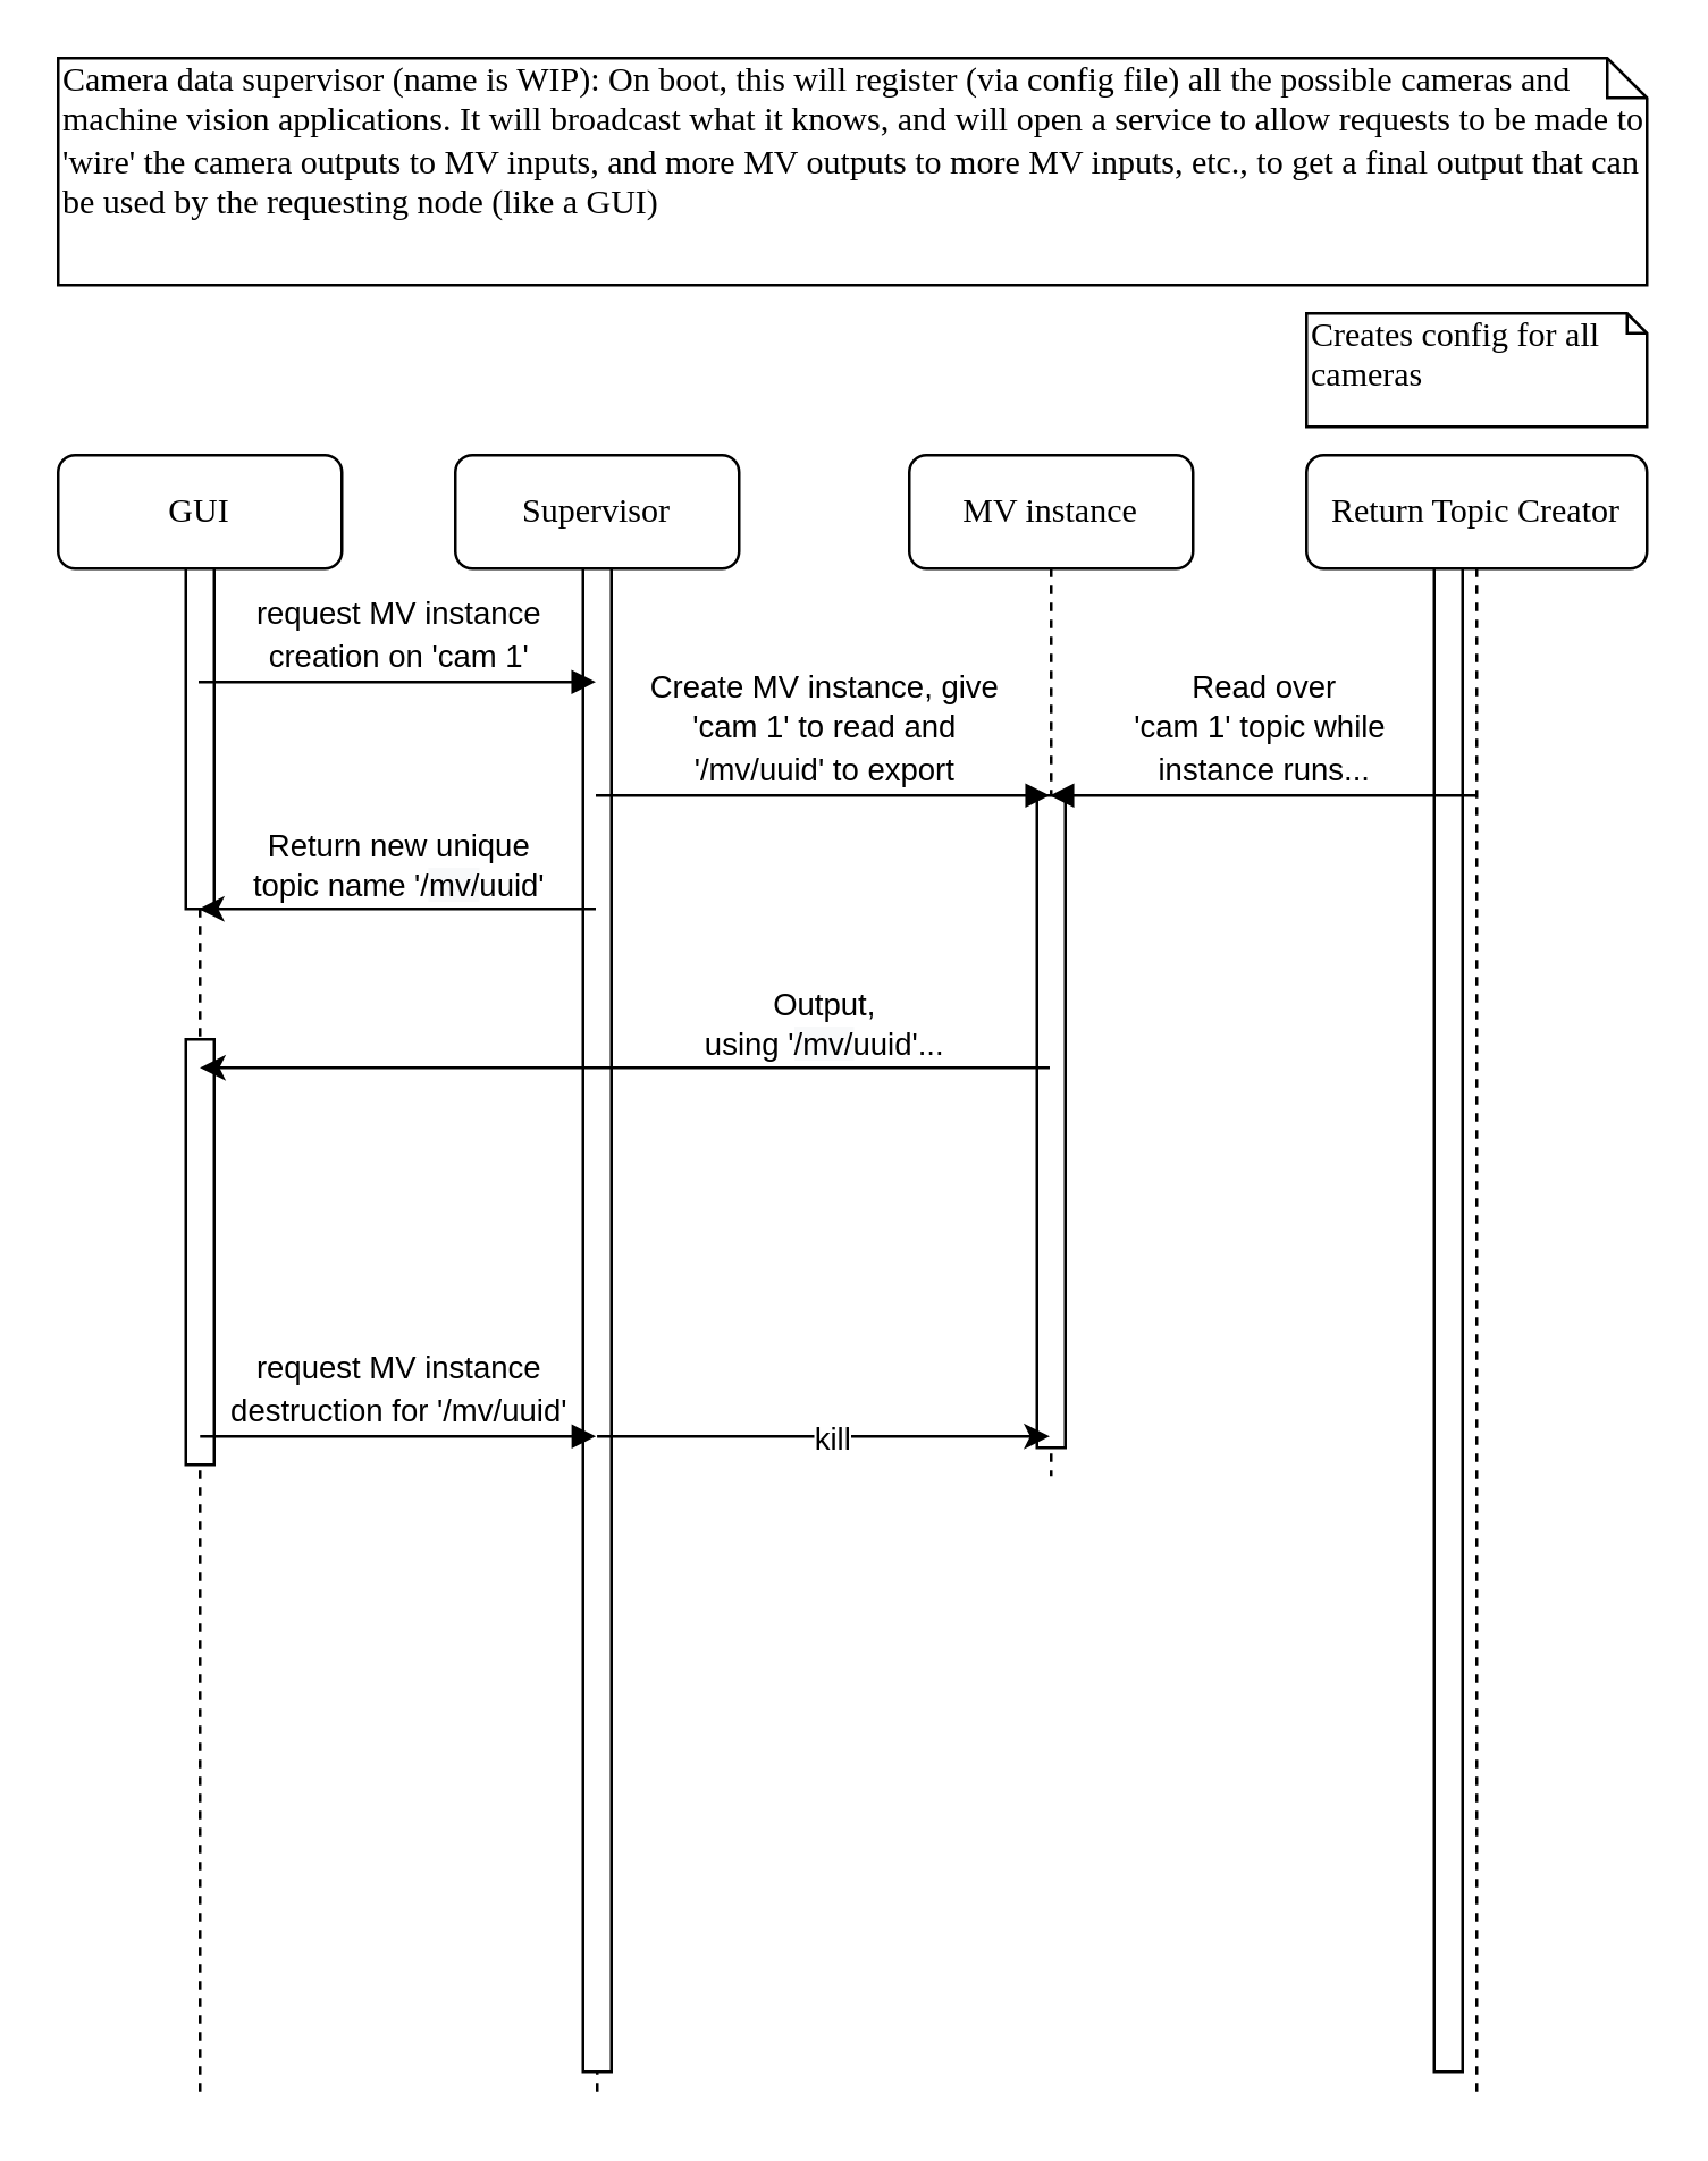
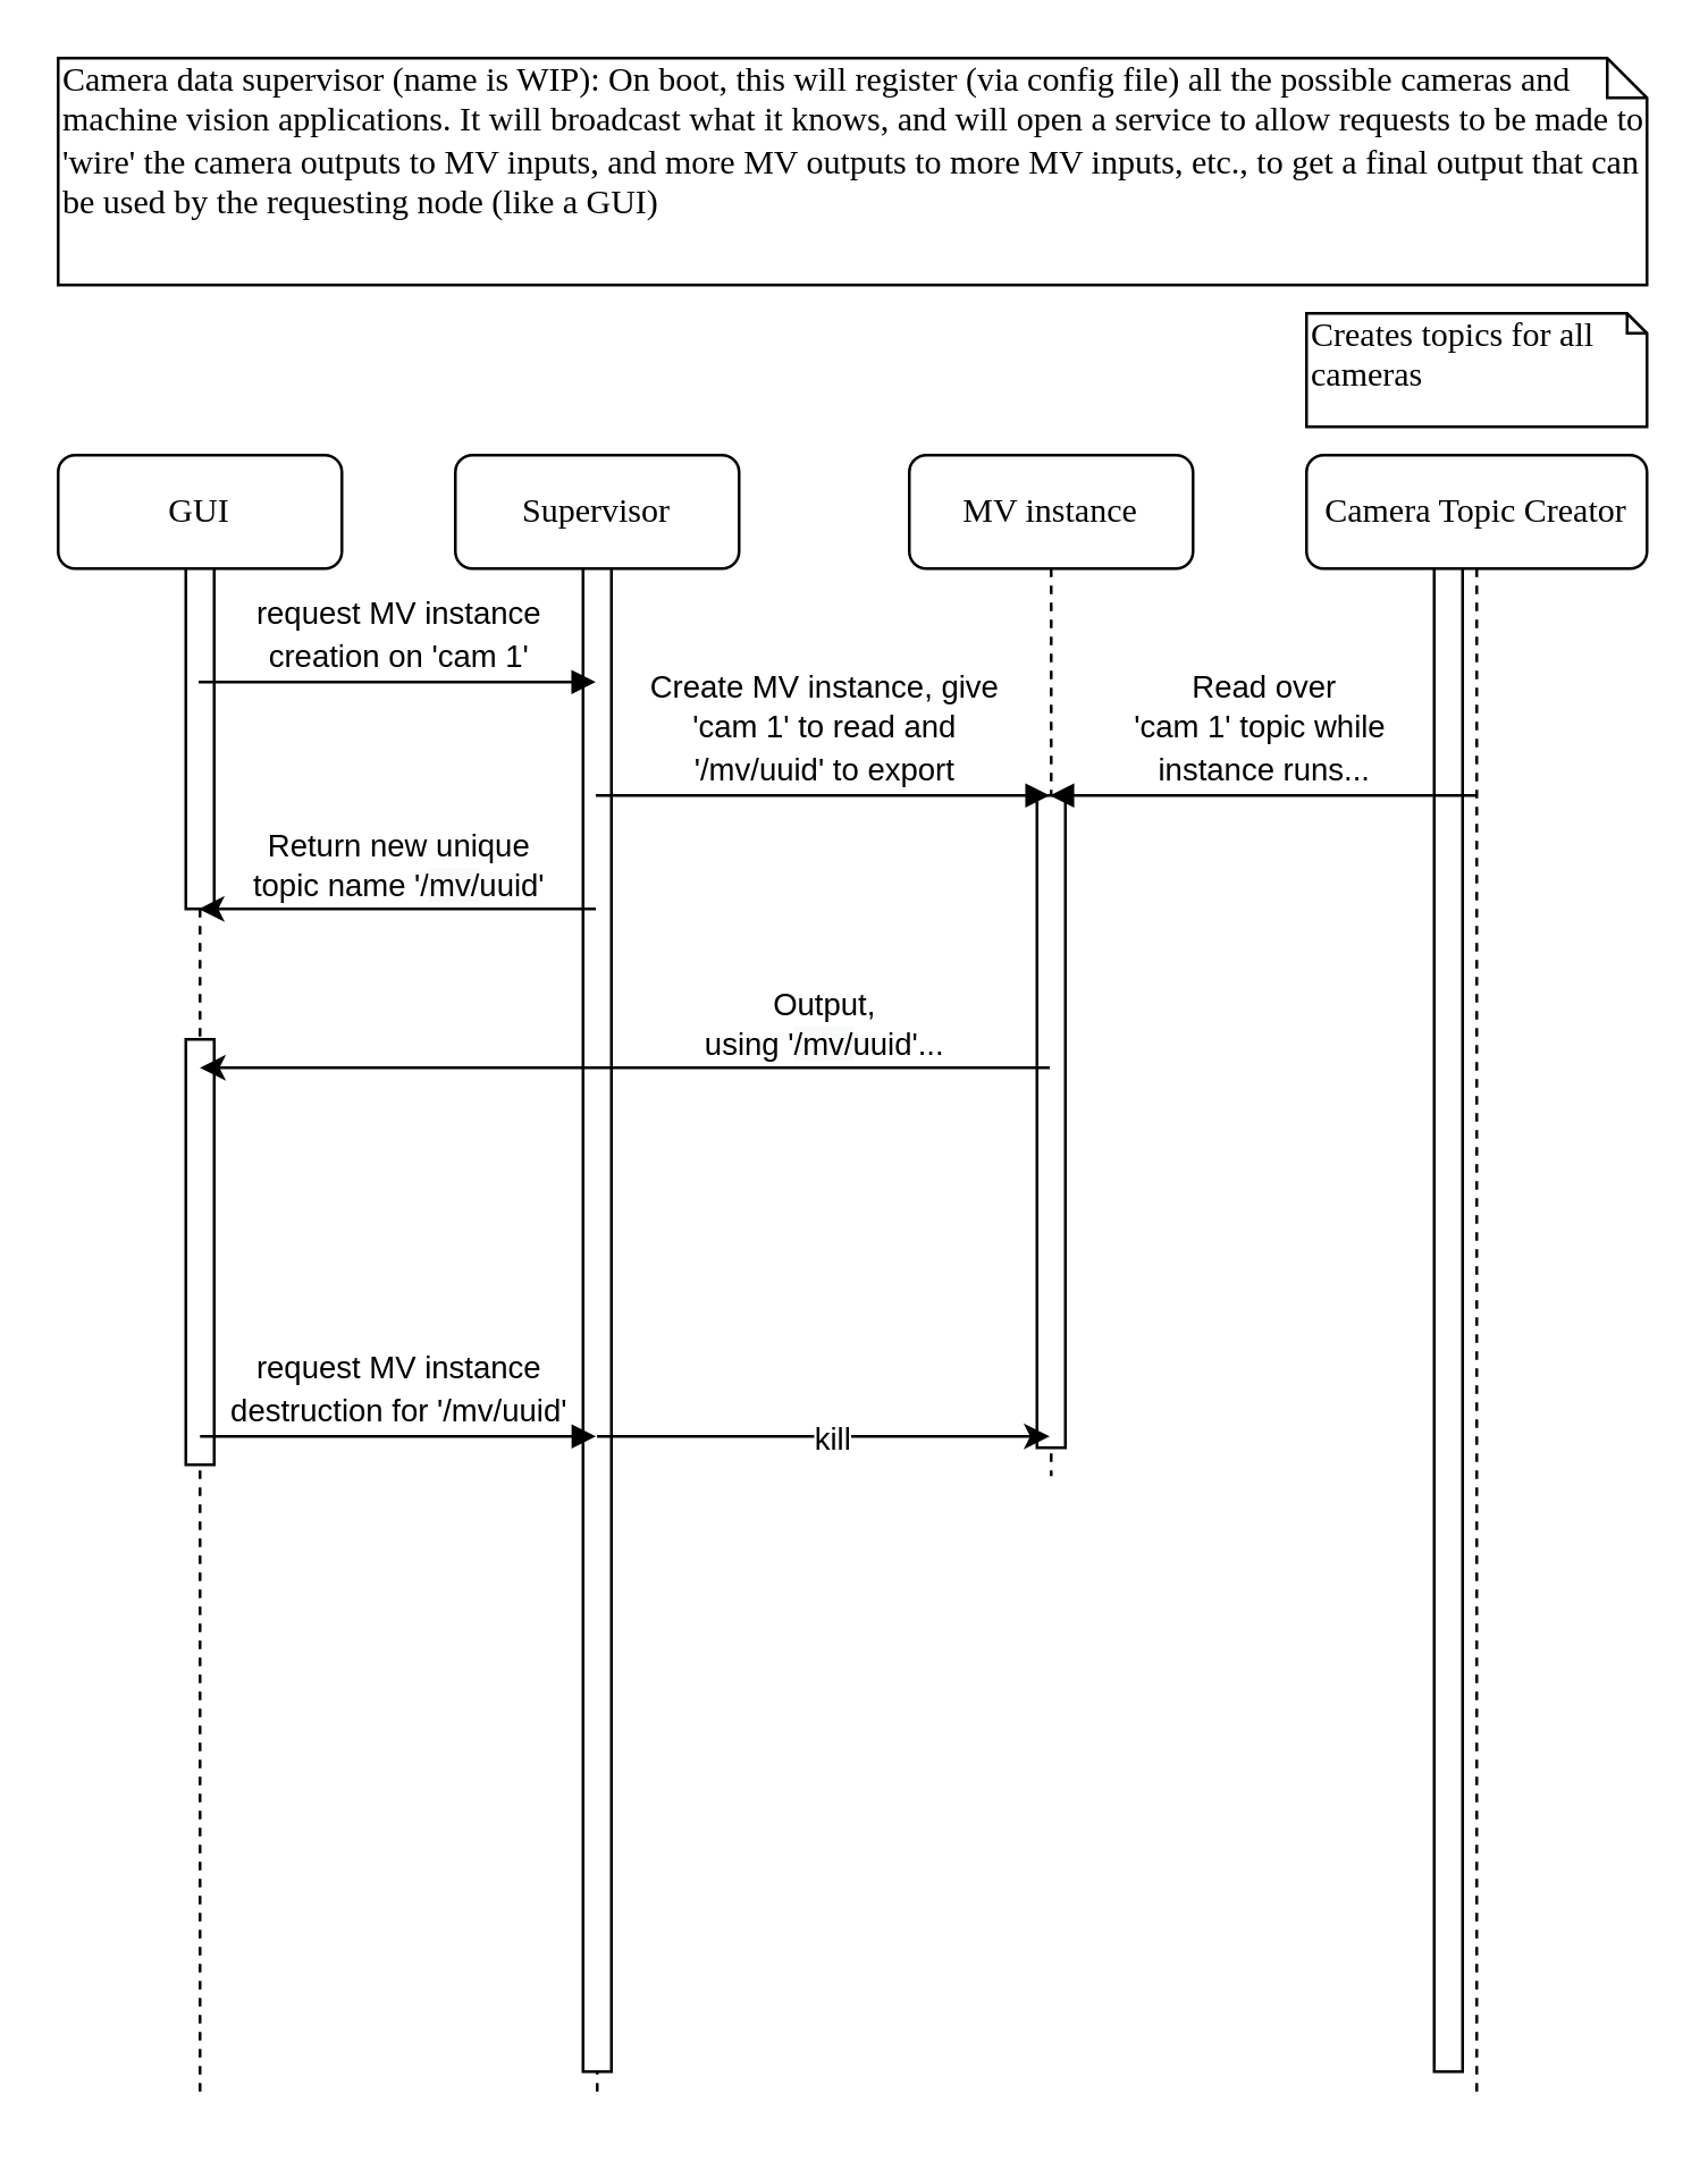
- <mxCell id="22" value="Creates config for all cameras" style="shape=note;whiteSpace=wrap;html=1;size=7;verticalAlign=top;align=left;spacingTop=-6;rounded=0;shadow=0;comic=0;labelBackgroundColor=none;strokeWidth=1;fontFamily=Verdana;fontSize=12" vertex="1" parent="1"><mxGeometry x="460" y="110" width="120" height="40" as="geometry" /></mxCell>
+ <mxCell id="22" value="Creates topics for all cameras" style="shape=note;whiteSpace=wrap;html=1;size=7;verticalAlign=top;align=left;spacingTop=-6;rounded=0;shadow=0;comic=0;labelBackgroundColor=none;strokeWidth=1;fontFamily=Verdana;fontSize=12" vertex="1" parent="1"><mxGeometry x="460" y="110" width="120" height="40" as="geometry" /></mxCell>
- <mxCell id="6" value="Return Topic Creator" style="shape=umlLifeline;perimeter=lifelinePerimeter;whiteSpace=wrap;html=1;container=1;collapsible=0;recursiveResize=0;outlineConnect=0;rounded=1;shadow=0;comic=0;labelBackgroundColor=none;strokeWidth=1;fontFamily=Verdana;fontSize=12;align=center;" parent="1" vertex="1"><mxGeometry x="460" y="160" width="120" height="580" as="geometry" /></mxCell>
+ <mxCell id="6" value="Camera Topic Creator" style="shape=umlLifeline;perimeter=lifelinePerimeter;whiteSpace=wrap;html=1;container=1;collapsible=0;recursiveResize=0;outlineConnect=0;rounded=1;shadow=0;comic=0;labelBackgroundColor=none;strokeWidth=1;fontFamily=Verdana;fontSize=12;align=center;" parent="1" vertex="1"><mxGeometry x="460" y="160" width="120" height="580" as="geometry" /></mxCell>
